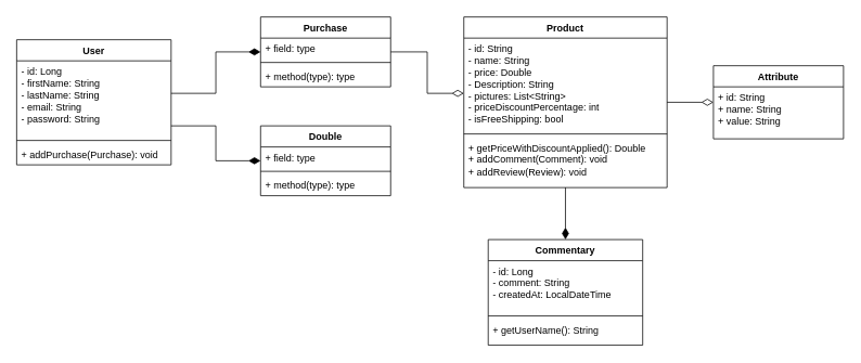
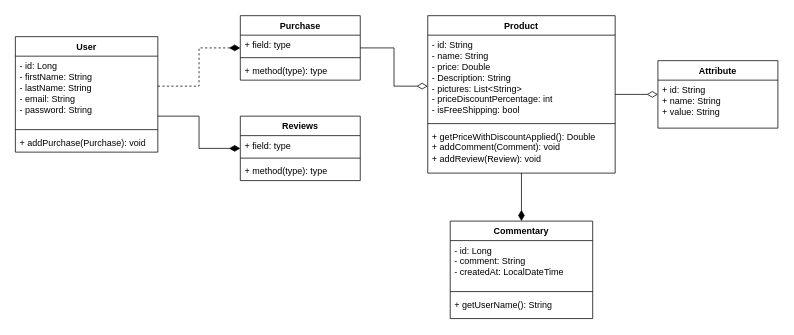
- <mxCell id="7" style="edgeStyle=orthogonalEdgeStyle;rounded=0;orthogonalLoop=1;jettySize=auto;html=1;endArrow=diamondThin;endFill=1;endSize=12;" edge="1" parent="1" source="8" target="13"><mxGeometry relative="1" as="geometry"><Array as="points"><mxPoint x="265" y="114" /><mxPoint x="265" y="63" /></Array></mxGeometry></mxCell>
+ <mxCell id="7" style="edgeStyle=orthogonalEdgeStyle;rounded=0;orthogonalLoop=1;jettySize=auto;html=1;endArrow=diamondThin;endFill=1;endSize=12;dashed=1;" edge="1" parent="1" source="8" target="13"><mxGeometry relative="1" as="geometry"><Array as="points"><mxPoint x="265" y="114" /><mxPoint x="265" y="63" /></Array></mxGeometry></mxCell>
- <mxCell id="23" value="Double" style="swimlane;fontStyle=1;align=center;verticalAlign=top;childLayout=stackLayout;horizontal=1;startSize=26;horizontalStack=0;resizeParent=1;resizeParentMax=0;resizeLast=0;collapsible=1;marginBottom=0;whiteSpace=wrap;html=1;" vertex="1" parent="1"><mxGeometry x="320" y="154" width="160" height="86" as="geometry" /></mxCell>
+ <mxCell id="23" value="Reviews" style="swimlane;fontStyle=1;align=center;verticalAlign=top;childLayout=stackLayout;horizontal=1;startSize=26;horizontalStack=0;resizeParent=1;resizeParentMax=0;resizeLast=0;collapsible=1;marginBottom=0;whiteSpace=wrap;html=1;" vertex="1" parent="1"><mxGeometry x="320" y="154" width="160" height="86" as="geometry" /></mxCell>
